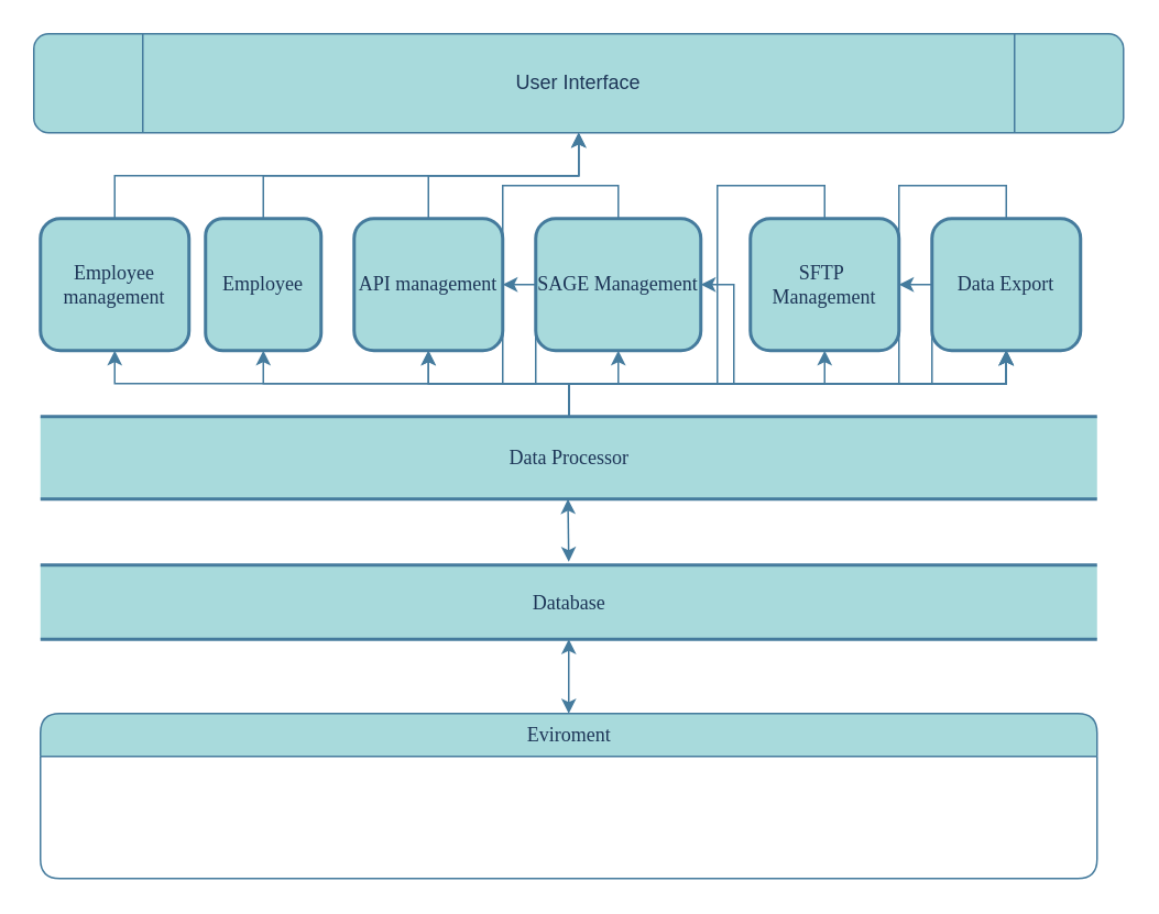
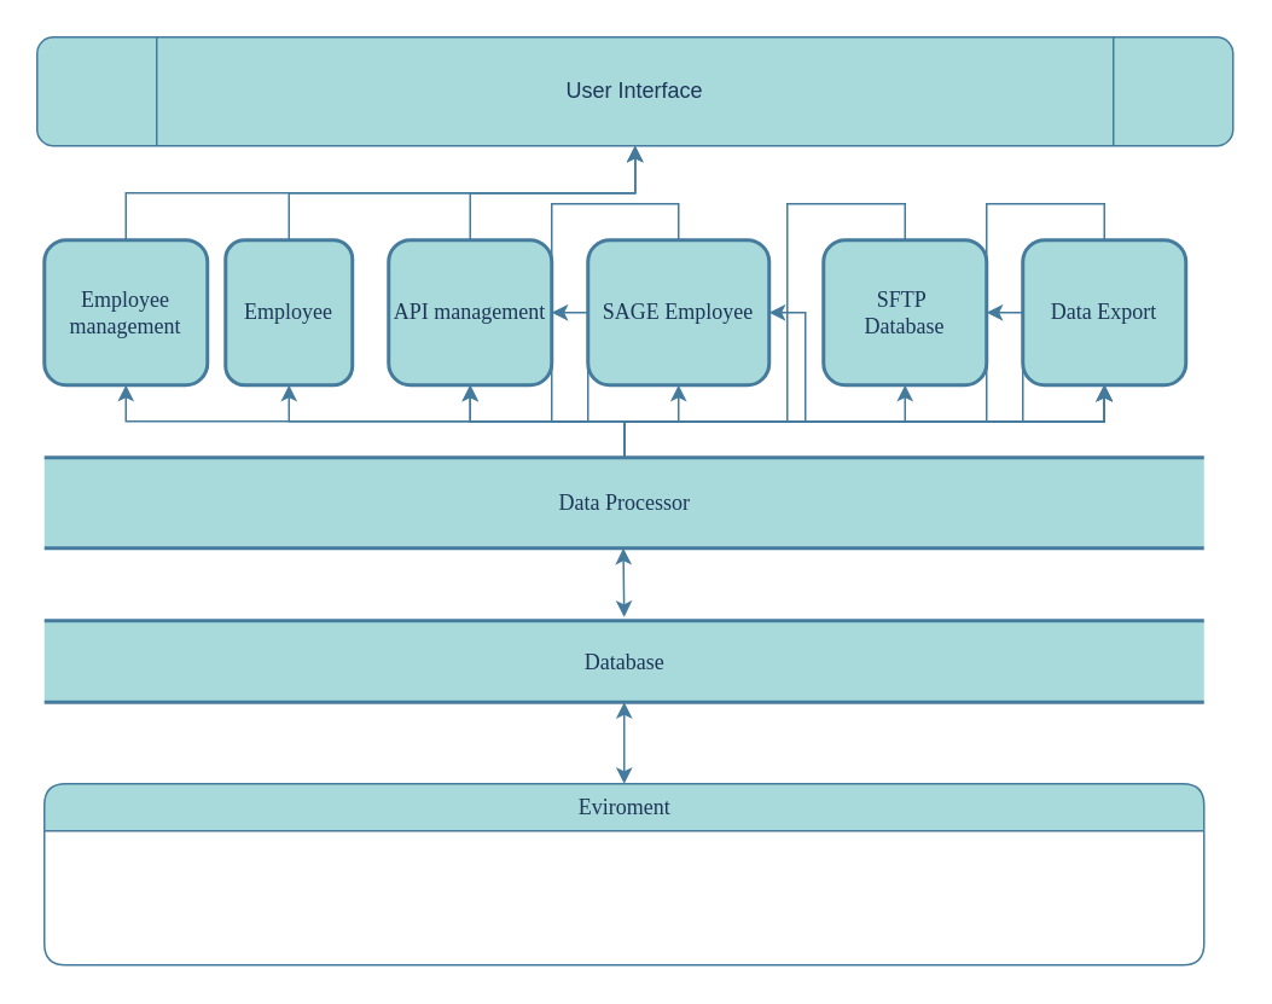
- <mxCell id="28" value="SAGE Management" style="whiteSpace=wrap;html=1;fontFamily=Verdana;rounded=1;shadow=0;comic=0;labelBackgroundColor=none;strokeWidth=2;fillColor=#A8DADC;strokeColor=#457B9D;fontColor=#1D3557;" vertex="1" parent="1"><mxGeometry x="324" y="132" width="100" height="80" as="geometry" /></mxCell>
+ <mxCell id="28" value="SAGE Employee" style="whiteSpace=wrap;html=1;fontFamily=Verdana;rounded=1;shadow=0;comic=0;labelBackgroundColor=none;strokeWidth=2;fillColor=#A8DADC;strokeColor=#457B9D;fontColor=#1D3557;" vertex="1" parent="1"><mxGeometry x="324" y="132" width="100" height="80" as="geometry" /></mxCell>
- <mxCell id="21" value="SFTP&amp;nbsp;&lt;br&gt;Management" style="whiteSpace=wrap;html=1;fontFamily=Verdana;rounded=1;shadow=0;comic=0;labelBackgroundColor=none;strokeWidth=2;fillColor=#A8DADC;strokeColor=#457B9D;fontColor=#1D3557;" vertex="1" parent="1"><mxGeometry x="454" y="132" width="90" height="80" as="geometry" /></mxCell>
+ <mxCell id="21" value="SFTP&amp;nbsp;&lt;br&gt;Database" style="whiteSpace=wrap;html=1;fontFamily=Verdana;rounded=1;shadow=0;comic=0;labelBackgroundColor=none;strokeWidth=2;fillColor=#A8DADC;strokeColor=#457B9D;fontColor=#1D3557;" vertex="1" parent="1"><mxGeometry x="454" y="132" width="90" height="80" as="geometry" /></mxCell>
